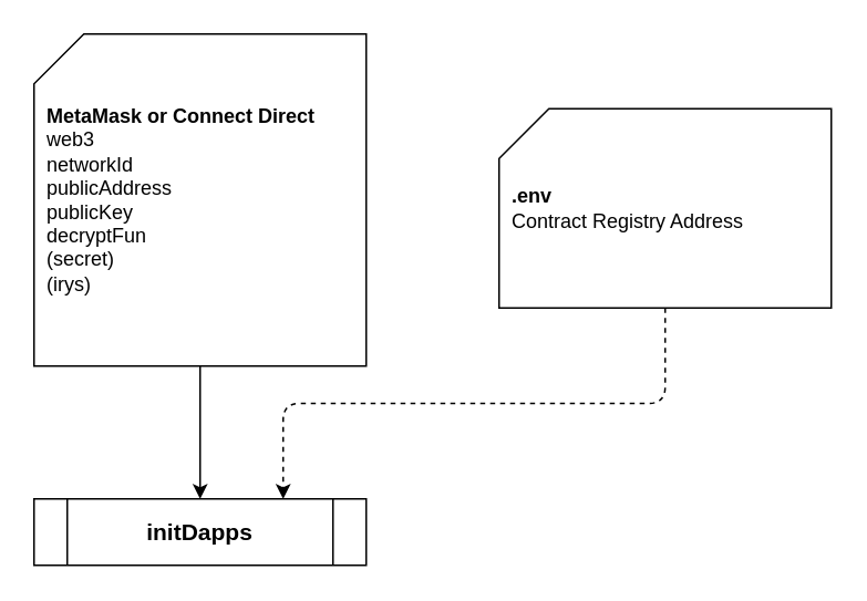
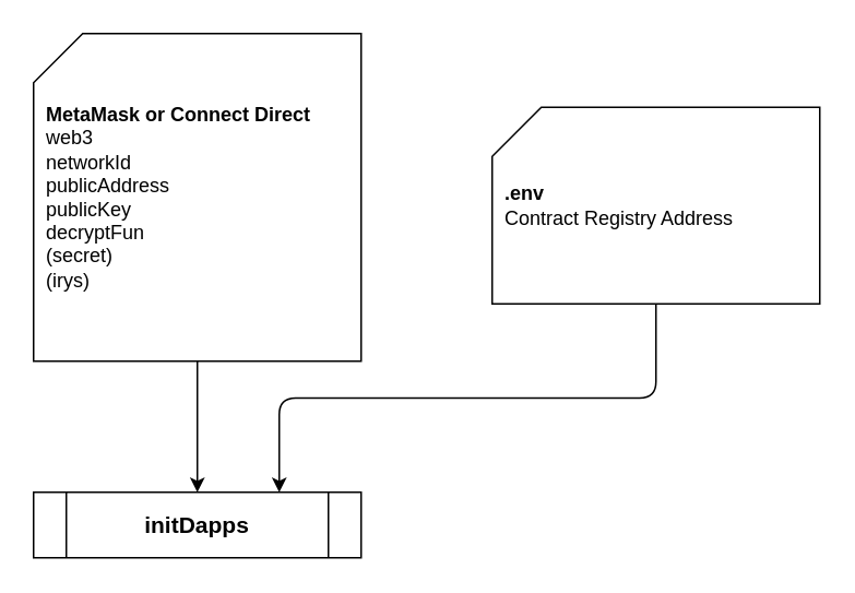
- <mxCell id="6" value="" style="endArrow=classic;html=1;exitX=0.5;exitY=1;exitDx=0;exitDy=0;exitPerimeter=0;entryX=0.75;entryY=0;entryDx=0;entryDy=0;edgeStyle=orthogonalEdgeStyle;dashed=1;" parent="1" source="3" target="2" edge="1"><mxGeometry width="50" height="50" relative="1" as="geometry"><mxPoint x="130" y="230" as="sourcePoint" /><mxPoint x="170" y="260" as="targetPoint" /></mxGeometry></mxCell>
+ <mxCell id="6" value="" style="endArrow=classic;html=1;exitX=0.5;exitY=1;exitDx=0;exitDy=0;exitPerimeter=0;entryX=0.75;entryY=0;entryDx=0;entryDy=0;edgeStyle=orthogonalEdgeStyle;" parent="1" source="3" target="2" edge="1"><mxGeometry width="50" height="50" relative="1" as="geometry"><mxPoint x="130" y="230" as="sourcePoint" /><mxPoint x="170" y="260" as="targetPoint" /></mxGeometry></mxCell>
